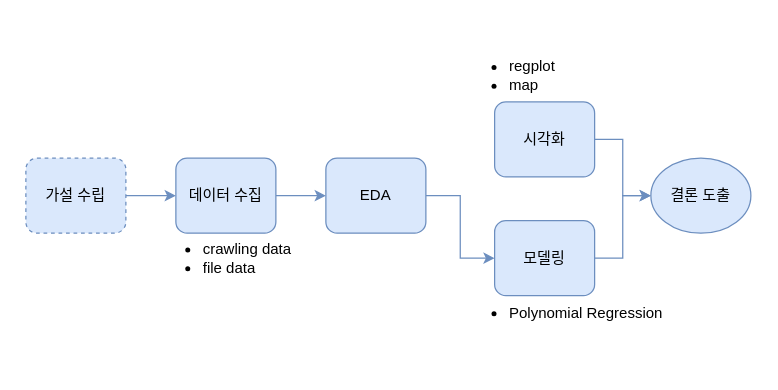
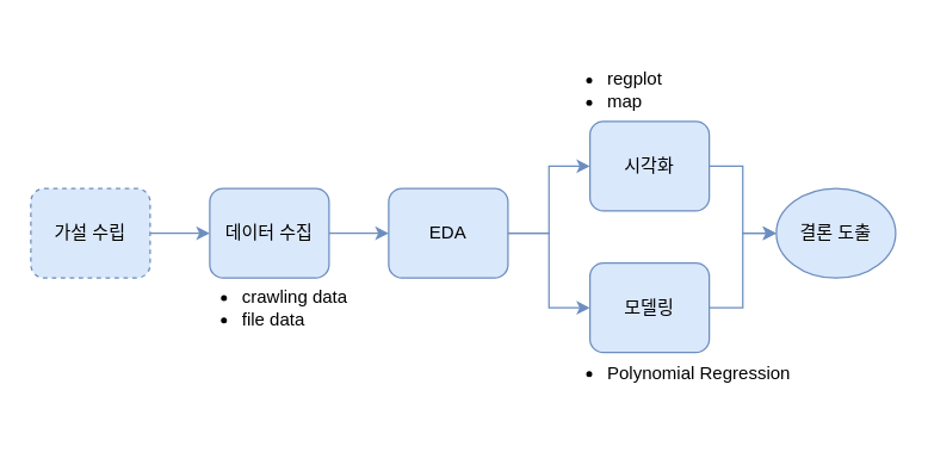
+ <mxCell id="7" style="edgeStyle=orthogonalEdgeStyle;rounded=0;orthogonalLoop=1;jettySize=auto;html=1;exitX=1;exitY=0.5;exitDx=0;exitDy=0;entryX=0;entryY=0.5;entryDx=0;entryDy=0;fillColor=#dae8fc;strokeColor=#6c8ebf;" parent="1" source="8" target="13" edge="1"><mxGeometry relative="1" as="geometry" /></mxCell>
